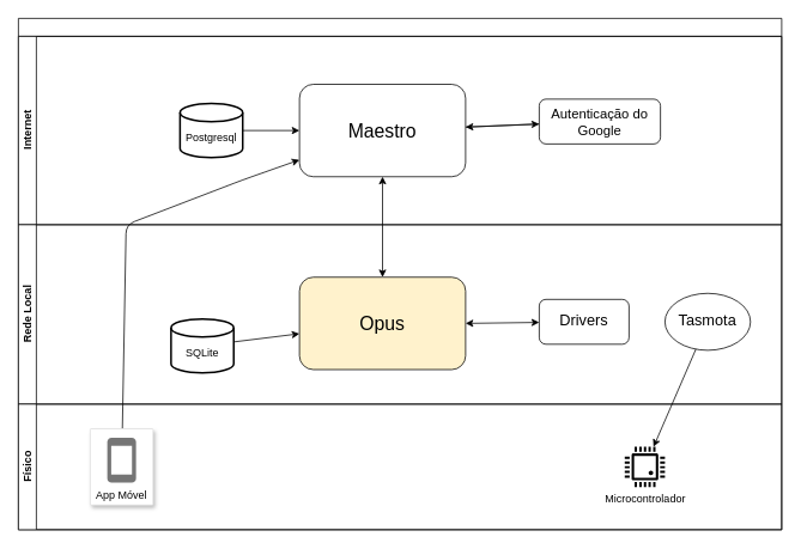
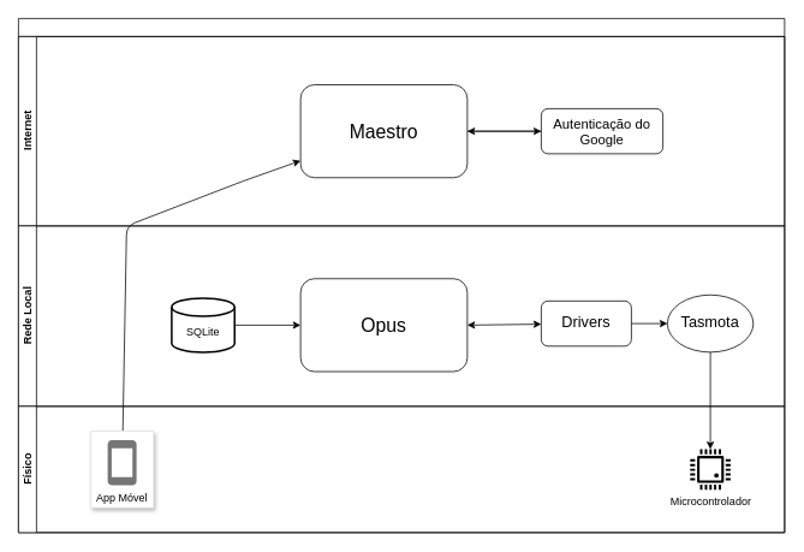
- <mxCell id="9" value="Autenticação do&lt;br style=&quot;font-size: 15px;&quot;&gt;Google" style="rounded=1;whiteSpace=wrap;html=1;fontSize=15;" parent="3" vertex="1"><mxGeometry x="580" y="70" width="135" height="50" as="geometry" /></mxCell>
+ <mxCell id="9" value="Autenticação do&lt;br style=&quot;font-size: 15px;&quot;&gt;Google" style="rounded=1;whiteSpace=wrap;html=1;fontSize=15;" parent="3" vertex="1"><mxGeometry x="580" y="80" width="135" height="50" as="geometry" /></mxCell>
- <mxCell id="7" value="&lt;br&gt;Postgresql" style="strokeWidth=2;html=1;shape=mxgraph.flowchart.database;whiteSpace=wrap;" parent="3" vertex="1"><mxGeometry x="180" y="75" width="69.8" height="60" as="geometry" /></mxCell>
- <mxCell id="6" style="edgeStyle=none;html=1;" parent="3" source="7" target="5" edge="1"><mxGeometry relative="1" as="geometry" /></mxCell>
- <mxCell id="19" style="edgeStyle=none;html=1;startArrow=classic;startFill=1;" parent="2" source="11" target="5" edge="1"><mxGeometry relative="1" as="geometry" /></mxCell>
+ <mxCell id="15" style="edgeStyle=none;html=1;fontSize=17;rounded=1;" parent="10" source="12" target="14" edge="1"><mxGeometry relative="1" as="geometry" /></mxCell>
- <mxCell id="11" value="Opus" style="rounded=1;whiteSpace=wrap;html=1;fontSize=21;fillColor=#fff2cc;" parent="10" vertex="1"><mxGeometry x="313" y="58.5" width="185" height="103" as="geometry" /></mxCell>
+ <mxCell id="11" value="Opus" style="rounded=1;whiteSpace=wrap;html=1;fontSize=21;" parent="10" vertex="1"><mxGeometry x="313" y="58.5" width="185" height="103" as="geometry" /></mxCell>
- <mxCell id="16" value="&lt;br&gt;SQLite" style="strokeWidth=2;html=1;shape=mxgraph.flowchart.database;whiteSpace=wrap;" parent="10" vertex="1"><mxGeometry x="170" y="105" width="69.8" height="60" as="geometry" /></mxCell>
+ <mxCell id="16" value="&lt;br&gt;SQLite" style="strokeWidth=2;html=1;shape=mxgraph.flowchart.database;whiteSpace=wrap;" parent="10" vertex="1"><mxGeometry x="170" y="80" width="69.8" height="60" as="geometry" /></mxCell>
- <mxCell id="22" value="Microcontrolador" style="pointerEvents=1;shadow=0;dashed=0;html=1;strokeColor=none;fillColor=#000000;labelPosition=center;verticalLabelPosition=bottom;verticalAlign=top;align=center;outlineConnect=0;shape=mxgraph.veeam.cpu;rounded=1;" parent="21" vertex="1"><mxGeometry x="675.22" y="47.6" width="44.8" height="44.8" as="geometry" /></mxCell>
+ <mxCell id="22" value="Microcontrolador" style="pointerEvents=1;shadow=0;dashed=0;html=1;strokeColor=none;fillColor=#000000;labelPosition=center;verticalLabelPosition=bottom;verticalAlign=top;align=center;outlineConnect=0;shape=mxgraph.veeam.cpu;rounded=1;" parent="21" vertex="1"><mxGeometry x="745.22" y="47.6" width="44.8" height="44.8" as="geometry" /></mxCell>
